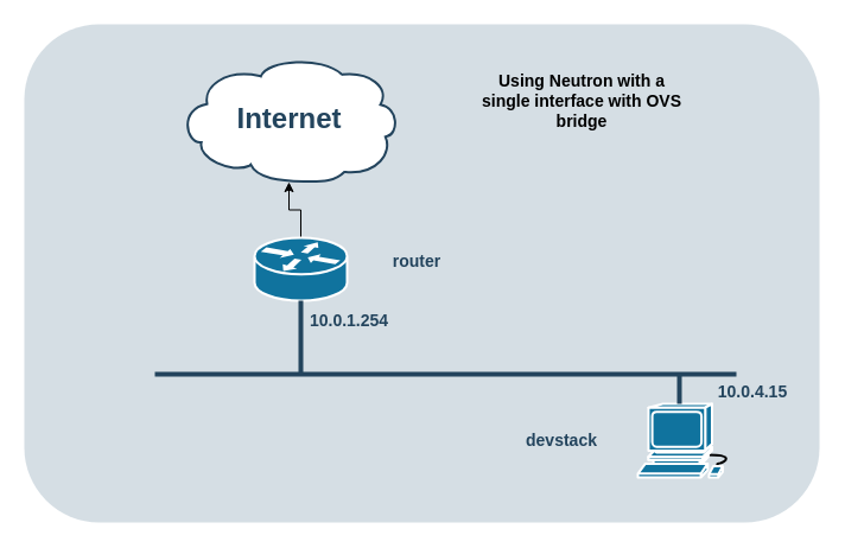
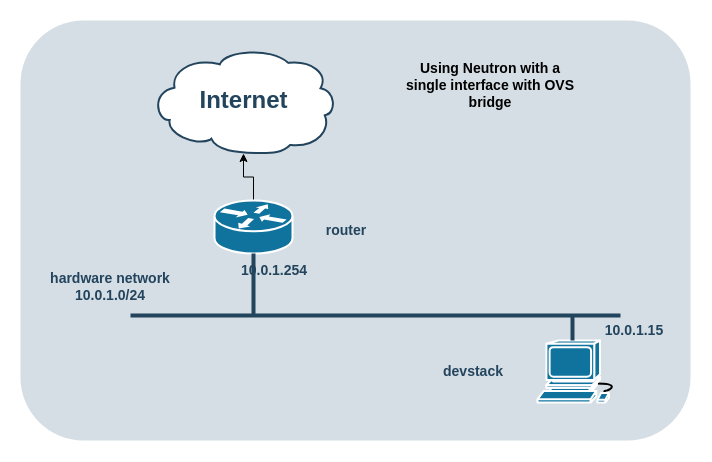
- <mxCell id="10" value="&lt;font color=&quot;#23445d&quot;&gt;router&lt;/font&gt;" style="rounded=1;whiteSpace=wrap;html=1;strokeColor=none;fillColor=none;fontSize=14;fontColor=#742B21;align=center;fontStyle=1" vertex="1" parent="1"><mxGeometry x="317" y="210.5" width="68" height="19" as="geometry" /></mxCell>
+ <mxCell id="10" value="&lt;font color=&quot;#23445d&quot;&gt;router&lt;/font&gt;" style="rounded=1;whiteSpace=wrap;html=1;strokeColor=none;fillColor=none;fontSize=14;fontColor=#742B21;align=center;fontStyle=1" vertex="1" parent="1"><mxGeometry x="312" y="220.5" width="68" height="19" as="geometry" /></mxCell>
- <mxCell id="11" value="&lt;font color=&quot;#23445d&quot;&gt;10.0.1.254&lt;/font&gt;" style="rounded=1;whiteSpace=wrap;html=1;strokeColor=none;fillColor=none;fontSize=14;fontColor=#742B21;align=center;fontStyle=1" vertex="1" parent="1"><mxGeometry x="260" y="260" width="68" height="19" as="geometry" /></mxCell>
+ <mxCell id="11" value="&lt;font color=&quot;#23445d&quot;&gt;10.0.1.254&lt;/font&gt;" style="rounded=1;whiteSpace=wrap;html=1;strokeColor=none;fillColor=none;fontSize=14;fontColor=#742B21;align=center;fontStyle=1" vertex="1" parent="1"><mxGeometry x="240" y="260" width="68" height="19" as="geometry" /></mxCell>
+ <mxCell id="13" value="&lt;font color=&quot;#23445d&quot;&gt;&lt;br&gt;hardware network&lt;br&gt;10.0.1.0/24&lt;/font&gt;" style="rounded=1;whiteSpace=wrap;html=1;strokeColor=none;fillColor=none;fontSize=14;fontColor=#742B21;align=center;fontStyle=1" vertex="1" parent="1"><mxGeometry x="20" y="253" width="180" height="50" as="geometry" /></mxCell>
- <mxCell id="12" value="&lt;font color=&quot;#23445d&quot;&gt;10.0.4.15&lt;/font&gt;" style="rounded=1;whiteSpace=wrap;html=1;strokeColor=none;fillColor=none;fontSize=14;fontColor=#742B21;align=center;fontStyle=1" vertex="1" parent="1"><mxGeometry x="600" y="320" width="68" height="19" as="geometry" /></mxCell>
+ <mxCell id="12" value="&lt;font color=&quot;#23445d&quot;&gt;10.0.1.15&lt;/font&gt;" style="rounded=1;whiteSpace=wrap;html=1;strokeColor=none;fillColor=none;fontSize=14;fontColor=#742B21;align=center;fontStyle=1" vertex="1" parent="1"><mxGeometry x="600" y="320" width="68" height="19" as="geometry" /></mxCell>
